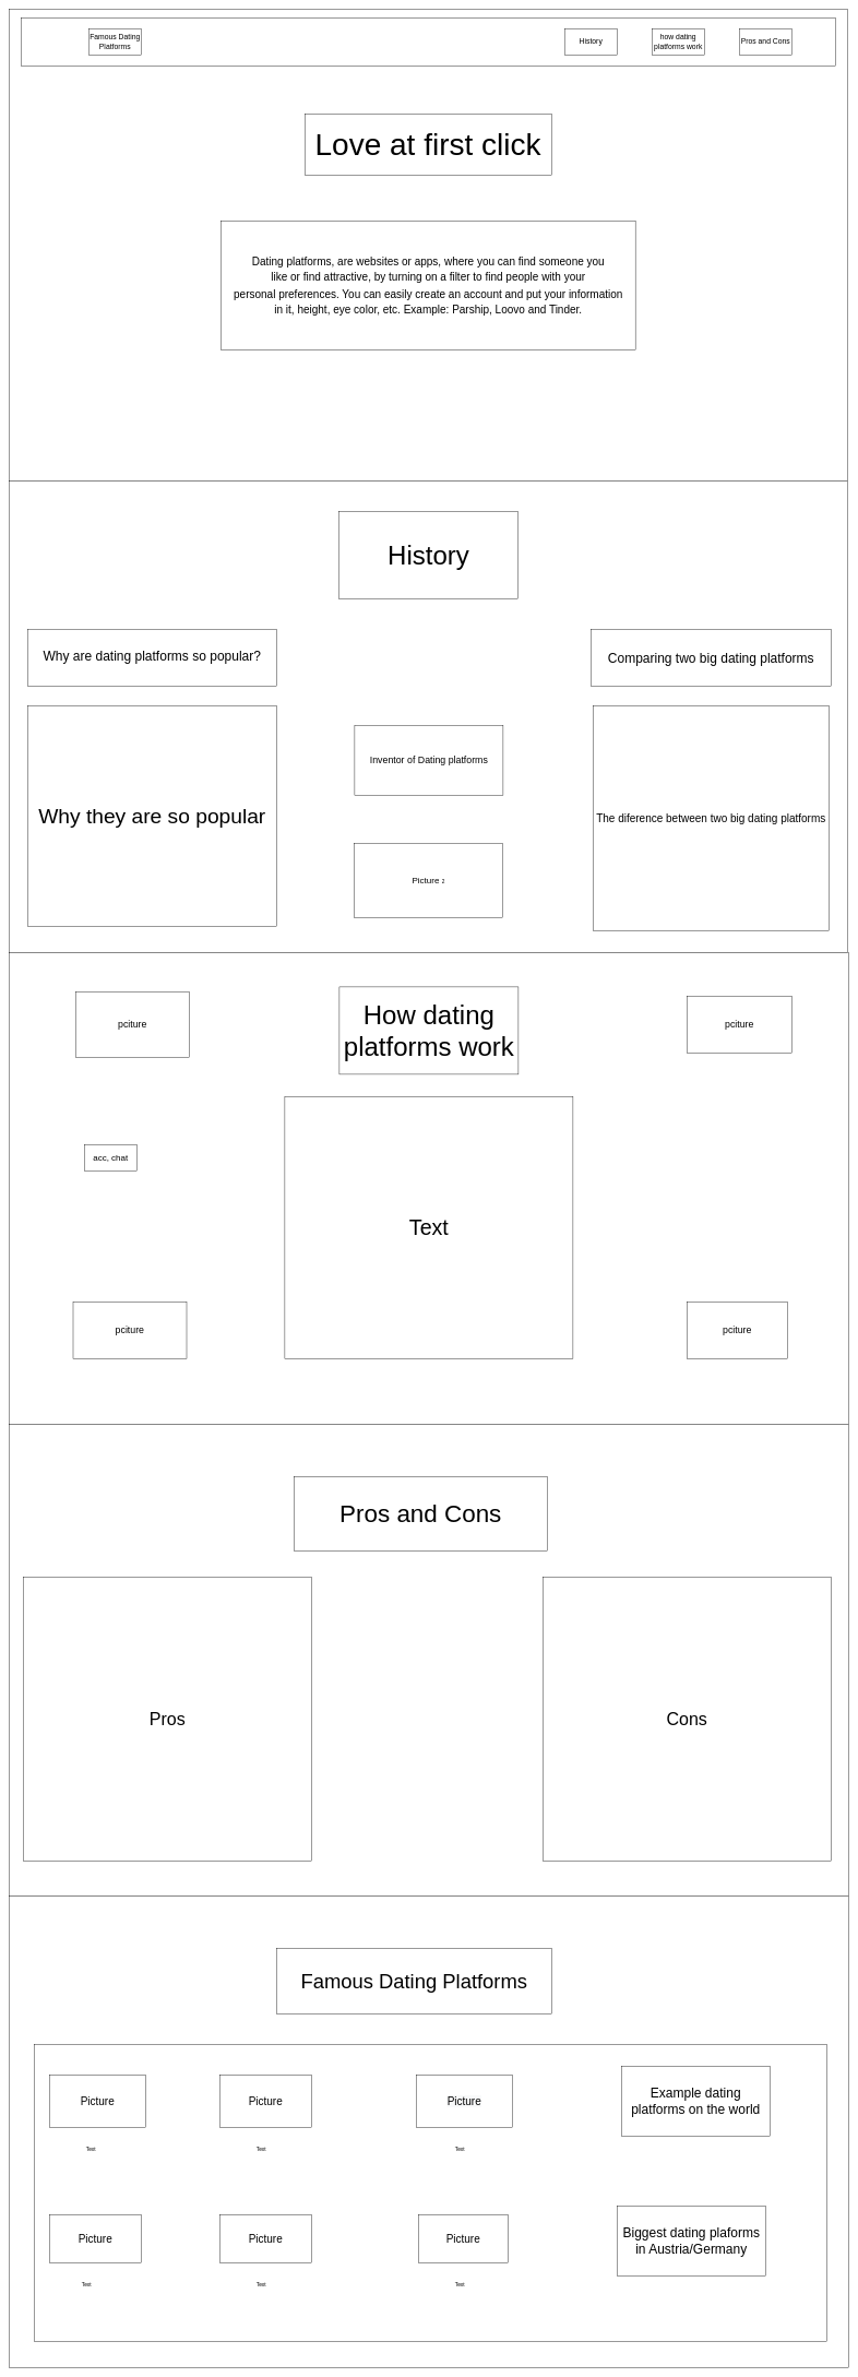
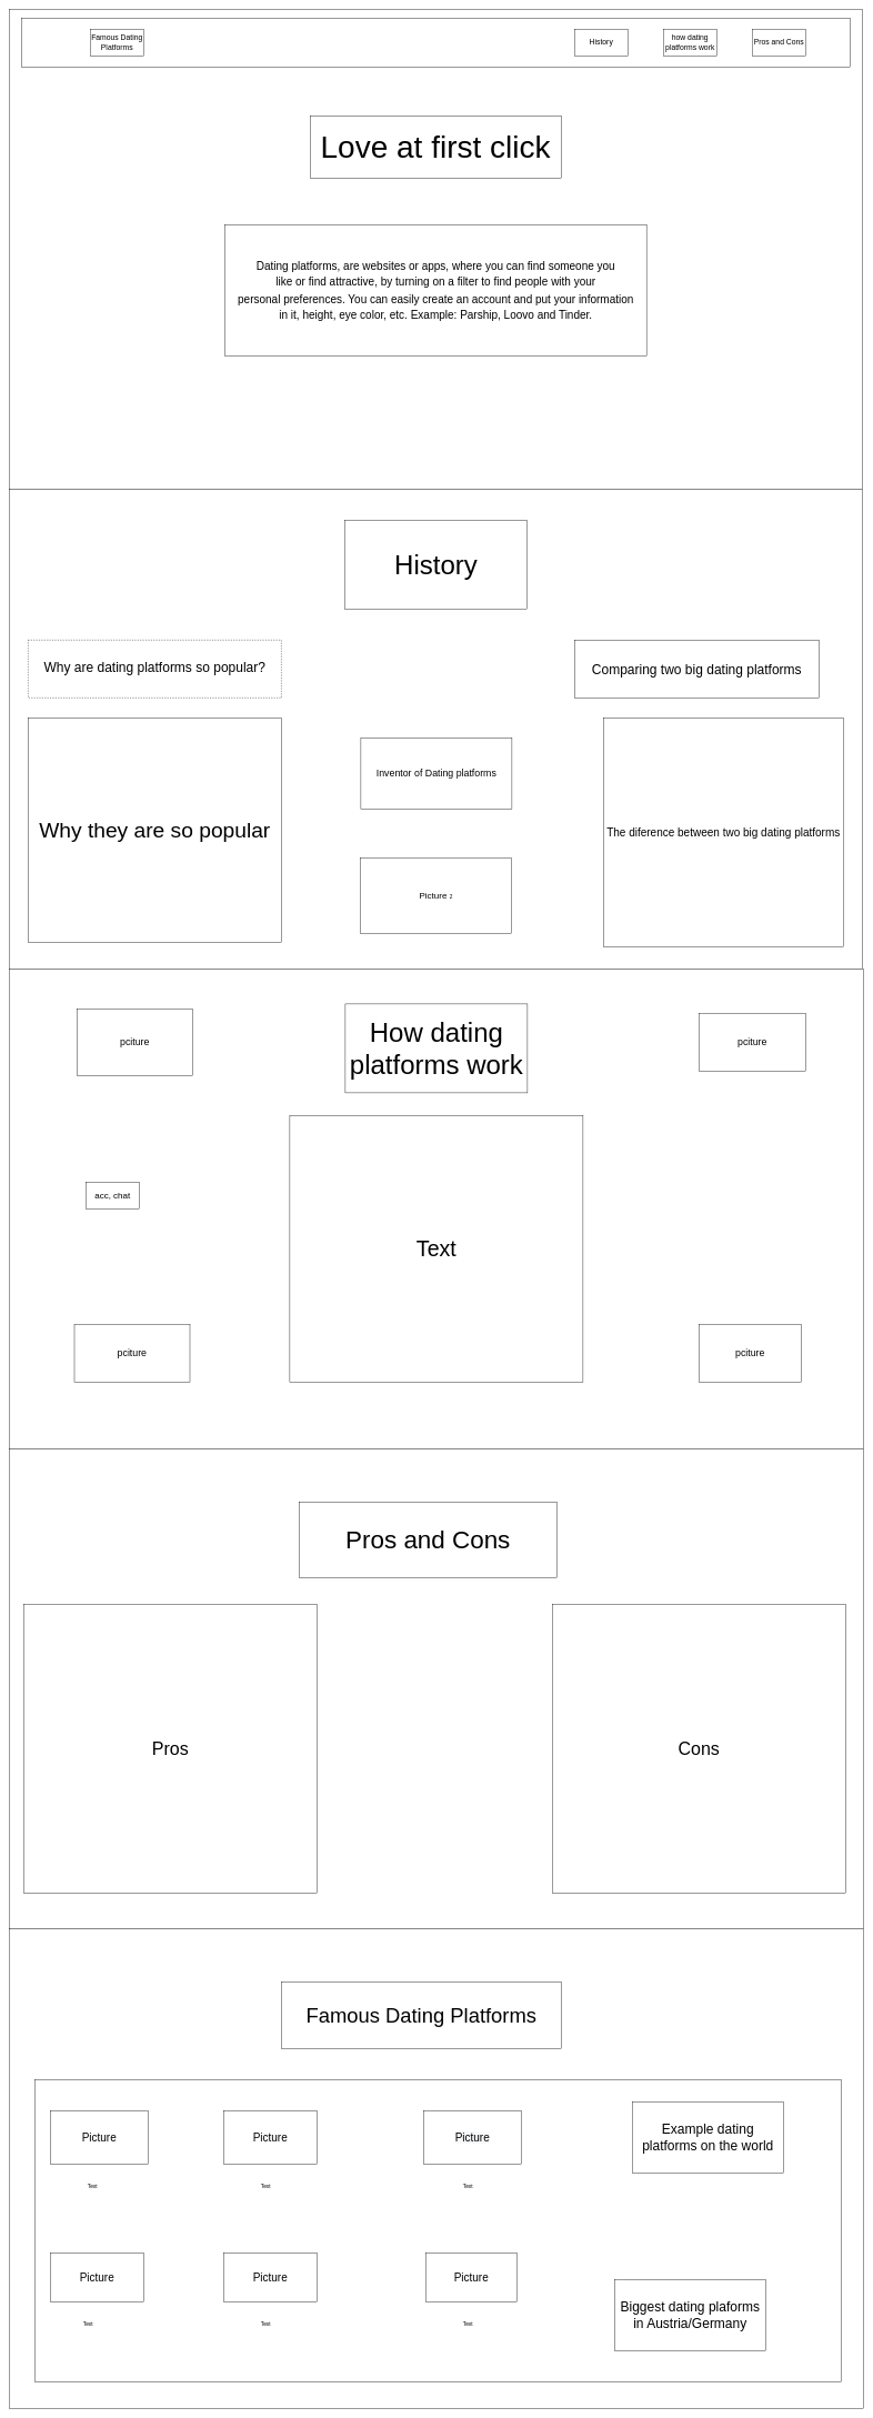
- <mxCell id="12" value="&lt;p class=&quot;MsoNormal&quot; align=&quot;center&quot; style=&quot;line-height: 150%&quot;&gt;&lt;span lang=&quot;EN-US&quot; style=&quot;line-height: 150%&quot;&gt;&lt;font style=&quot;font-size: 30px&quot;&gt;Why are dating platforms so popular?&lt;/font&gt;&lt;font color=&quot;#70ad47&quot; style=&quot;font-weight: bold&quot;&gt;&lt;span style=&quot;font-size: 16pt ; font-size: 16pt&quot;&gt;&lt;/span&gt;&lt;/font&gt;&lt;/span&gt;&lt;/p&gt;" style="rounded=0;whiteSpace=wrap;html=1;" parent="1" vertex="1"><mxGeometry x="63" y="1440" width="570" height="130" as="geometry" /></mxCell>
+ <mxCell id="12" value="&lt;p class=&quot;MsoNormal&quot; align=&quot;center&quot; style=&quot;line-height: 150%&quot;&gt;&lt;span lang=&quot;EN-US&quot; style=&quot;line-height: 150%&quot;&gt;&lt;font style=&quot;font-size: 30px&quot;&gt;Why are dating platforms so popular?&lt;/font&gt;&lt;font color=&quot;#70ad47&quot; style=&quot;font-weight: bold&quot;&gt;&lt;span style=&quot;font-size: 16pt ; font-size: 16pt&quot;&gt;&lt;/span&gt;&lt;/font&gt;&lt;/span&gt;&lt;/p&gt;" style="rounded=0;whiteSpace=wrap;html=1;dashed=1;" parent="1" vertex="1"><mxGeometry x="63" y="1440" width="570" height="130" as="geometry" /></mxCell>
- <mxCell id="14" value="&lt;font style=&quot;font-size: 30px&quot;&gt;Comparing two big dating platforms&lt;/font&gt;" style="rounded=0;whiteSpace=wrap;html=1;" parent="1" vertex="1"><mxGeometry x="1353" y="1440" width="550" height="130" as="geometry" /></mxCell>
+ <mxCell id="14" value="&lt;font style=&quot;font-size: 30px&quot;&gt;Comparing two big dating platforms&lt;/font&gt;" style="rounded=0;whiteSpace=wrap;html=1;" parent="1" vertex="1"><mxGeometry x="1293" y="1440" width="550" height="130" as="geometry" /></mxCell>
- <mxCell id="46" value="&lt;font style=&quot;font-size: 20px&quot;&gt;acc, chat&lt;/font&gt;" style="rounded=0;whiteSpace=wrap;html=1;" vertex="1" parent="1"><mxGeometry x="193" y="2620" width="120" height="60" as="geometry" /></mxCell>
+ <mxCell id="46" value="&lt;font style=&quot;font-size: 20px&quot;&gt;acc, chat&lt;/font&gt;" style="rounded=0;whiteSpace=wrap;html=1;" vertex="1" parent="1"><mxGeometry x="193" y="2660" width="120" height="60" as="geometry" /></mxCell>
- <mxCell id="45" value="&lt;span style=&quot;font-size: 30px&quot;&gt;Biggest dating plaforms in Austria/Germany&lt;/span&gt;" style="rounded=0;whiteSpace=wrap;html=1;" parent="1" vertex="1"><mxGeometry x="1413" y="5050" width="340" height="160" as="geometry" /></mxCell>
+ <mxCell id="45" value="&lt;span style=&quot;font-size: 30px&quot;&gt;Biggest dating plaforms in Austria/Germany&lt;/span&gt;" style="rounded=0;whiteSpace=wrap;html=1;" parent="1" vertex="1"><mxGeometry x="1383" y="5130" width="340" height="160" as="geometry" /></mxCell>
